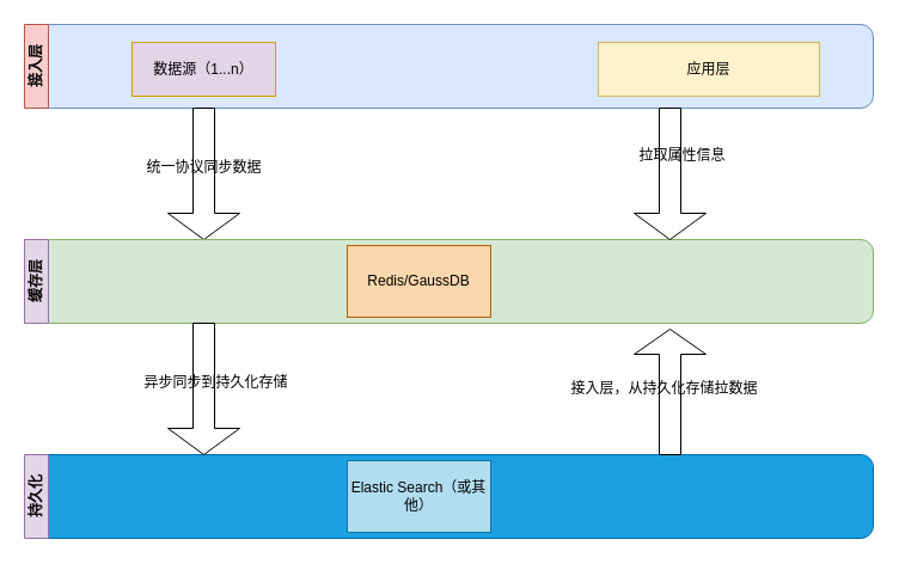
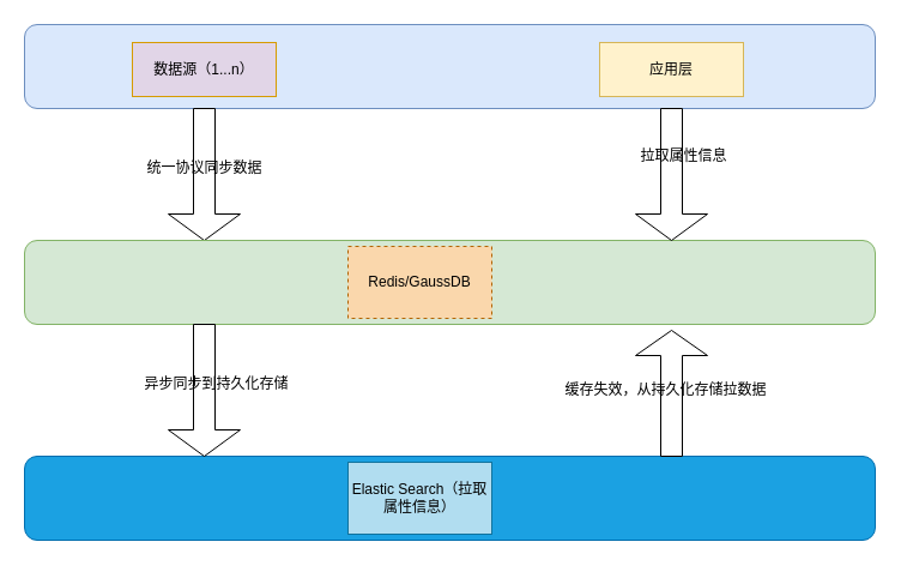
- <mxCell id="11" value="接入层" style="swimlane;horizontal=0;whiteSpace=wrap;html=1;fillColor=#f8cecc;strokeColor=#b85450;" vertex="1" parent="1"><mxGeometry x="20" y="20" width="20" height="70" as="geometry"><mxRectangle x="120" y="590" width="40" height="70" as="alternateBounds" /></mxGeometry></mxCell>
- <mxCell id="4" value="应用层" style="rounded=0;whiteSpace=wrap;html=1;fillColor=#fff2cc;strokeColor=#d6b656;" vertex="1" parent="1"><mxGeometry x="500" y="35" width="185" height="45" as="geometry" /></mxCell>
+ <mxCell id="4" value="应用层" style="rounded=0;whiteSpace=wrap;html=1;fillColor=#fff2cc;strokeColor=#d6b656;" vertex="1" parent="1"><mxGeometry x="500" y="35" width="120" height="45" as="geometry" /></mxCell>
- <mxCell id="12" value="缓存层" style="swimlane;horizontal=0;whiteSpace=wrap;html=1;fillColor=#e1d5e7;strokeColor=#9673a6;" vertex="1" parent="1"><mxGeometry x="20" y="200" width="20" height="70" as="geometry" /></mxCell>
- <mxCell id="18" value="Redis/GaussDB" style="rounded=0;whiteSpace=wrap;html=1;fillColor=#fad7ac;strokeColor=#b46504;" vertex="1" parent="1"><mxGeometry x="290" y="205" width="120" height="60" as="geometry" /></mxCell>
+ <mxCell id="18" value="Redis/GaussDB" style="rounded=0;whiteSpace=wrap;html=1;fillColor=#fad7ac;strokeColor=#b46504;dashed=1;" vertex="1" parent="1"><mxGeometry x="290" y="205" width="120" height="60" as="geometry" /></mxCell>
- <mxCell id="17" value="接入层，从持久化存储拉数据" style="text;html=1;align=center;verticalAlign=middle;resizable=0;points=[];autosize=1;strokeColor=none;fillColor=none;" vertex="1" parent="1"><mxGeometry x="460" y="310" width="190" height="30" as="geometry" /></mxCell>
+ <mxCell id="17" value="缓存失效，从持久化存储拉数据" style="text;html=1;align=center;verticalAlign=middle;resizable=0;points=[];autosize=1;strokeColor=none;fillColor=none;" vertex="1" parent="1"><mxGeometry x="460" y="310" width="190" height="30" as="geometry" /></mxCell>
- <mxCell id="13" value="持久化" style="swimlane;horizontal=0;whiteSpace=wrap;html=1;fillColor=#e1d5e7;strokeColor=#9673a6;" vertex="1" parent="1"><mxGeometry x="20" y="380" width="20" height="70" as="geometry" /></mxCell>
- <mxCell id="19" value="Elastic Search（或其他）" style="rounded=0;whiteSpace=wrap;html=1;fillColor=#b1ddf0;strokeColor=#10739e;" vertex="1" parent="1"><mxGeometry x="290" y="385" width="120" height="60" as="geometry" /></mxCell>
+ <mxCell id="19" value="Elastic Search（拉取属性信息）" style="rounded=0;whiteSpace=wrap;html=1;fillColor=#b1ddf0;strokeColor=#10739e;" vertex="1" parent="1"><mxGeometry x="290" y="385" width="120" height="60" as="geometry" /></mxCell>
